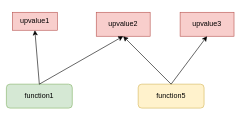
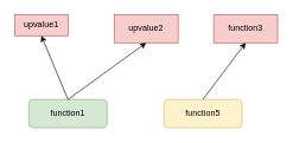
- <mxCell id="6" value="upvalue3" style="rounded=0;whiteSpace=wrap;html=1;fillColor=#f8cecc;strokeColor=#b85450;" vertex="1" parent="1"><mxGeometry x="300" y="20" width="90" height="40" as="geometry" /></mxCell>
+ <mxCell id="6" value="function3" style="rounded=0;whiteSpace=wrap;html=1;fillColor=#f8cecc;strokeColor=#b85450;" vertex="1" parent="1"><mxGeometry x="300" y="20" width="90" height="40" as="geometry" /></mxCell>
- <mxCell id="9" value="" style="endArrow=classic;html=1;rounded=0;exitX=0.5;exitY=0;exitDx=0;exitDy=0;entryX=0.5;entryY=1;entryDx=0;entryDy=0;" edge="1" parent="1" source="3" target="5"><mxGeometry width="50" height="50" relative="1" as="geometry"><mxPoint x="105" y="150" as="sourcePoint" /><mxPoint x="215" y="70" as="targetPoint" /></mxGeometry></mxCell>
- <mxCell id="2" value="function1" style="rounded=1;whiteSpace=wrap;html=1;fillColor=#d5e8d4;strokeColor=#82b366;" vertex="1" parent="1"><mxGeometry x="10" y="140" width="110" height="40" as="geometry" /></mxCell>
+ <mxCell id="2" value="function1" style="rounded=1;whiteSpace=wrap;html=1;fillColor=#d5e8d4;strokeColor=#82b366;" vertex="1" parent="1"><mxGeometry x="40" y="140" width="110" height="40" as="geometry" /></mxCell>
